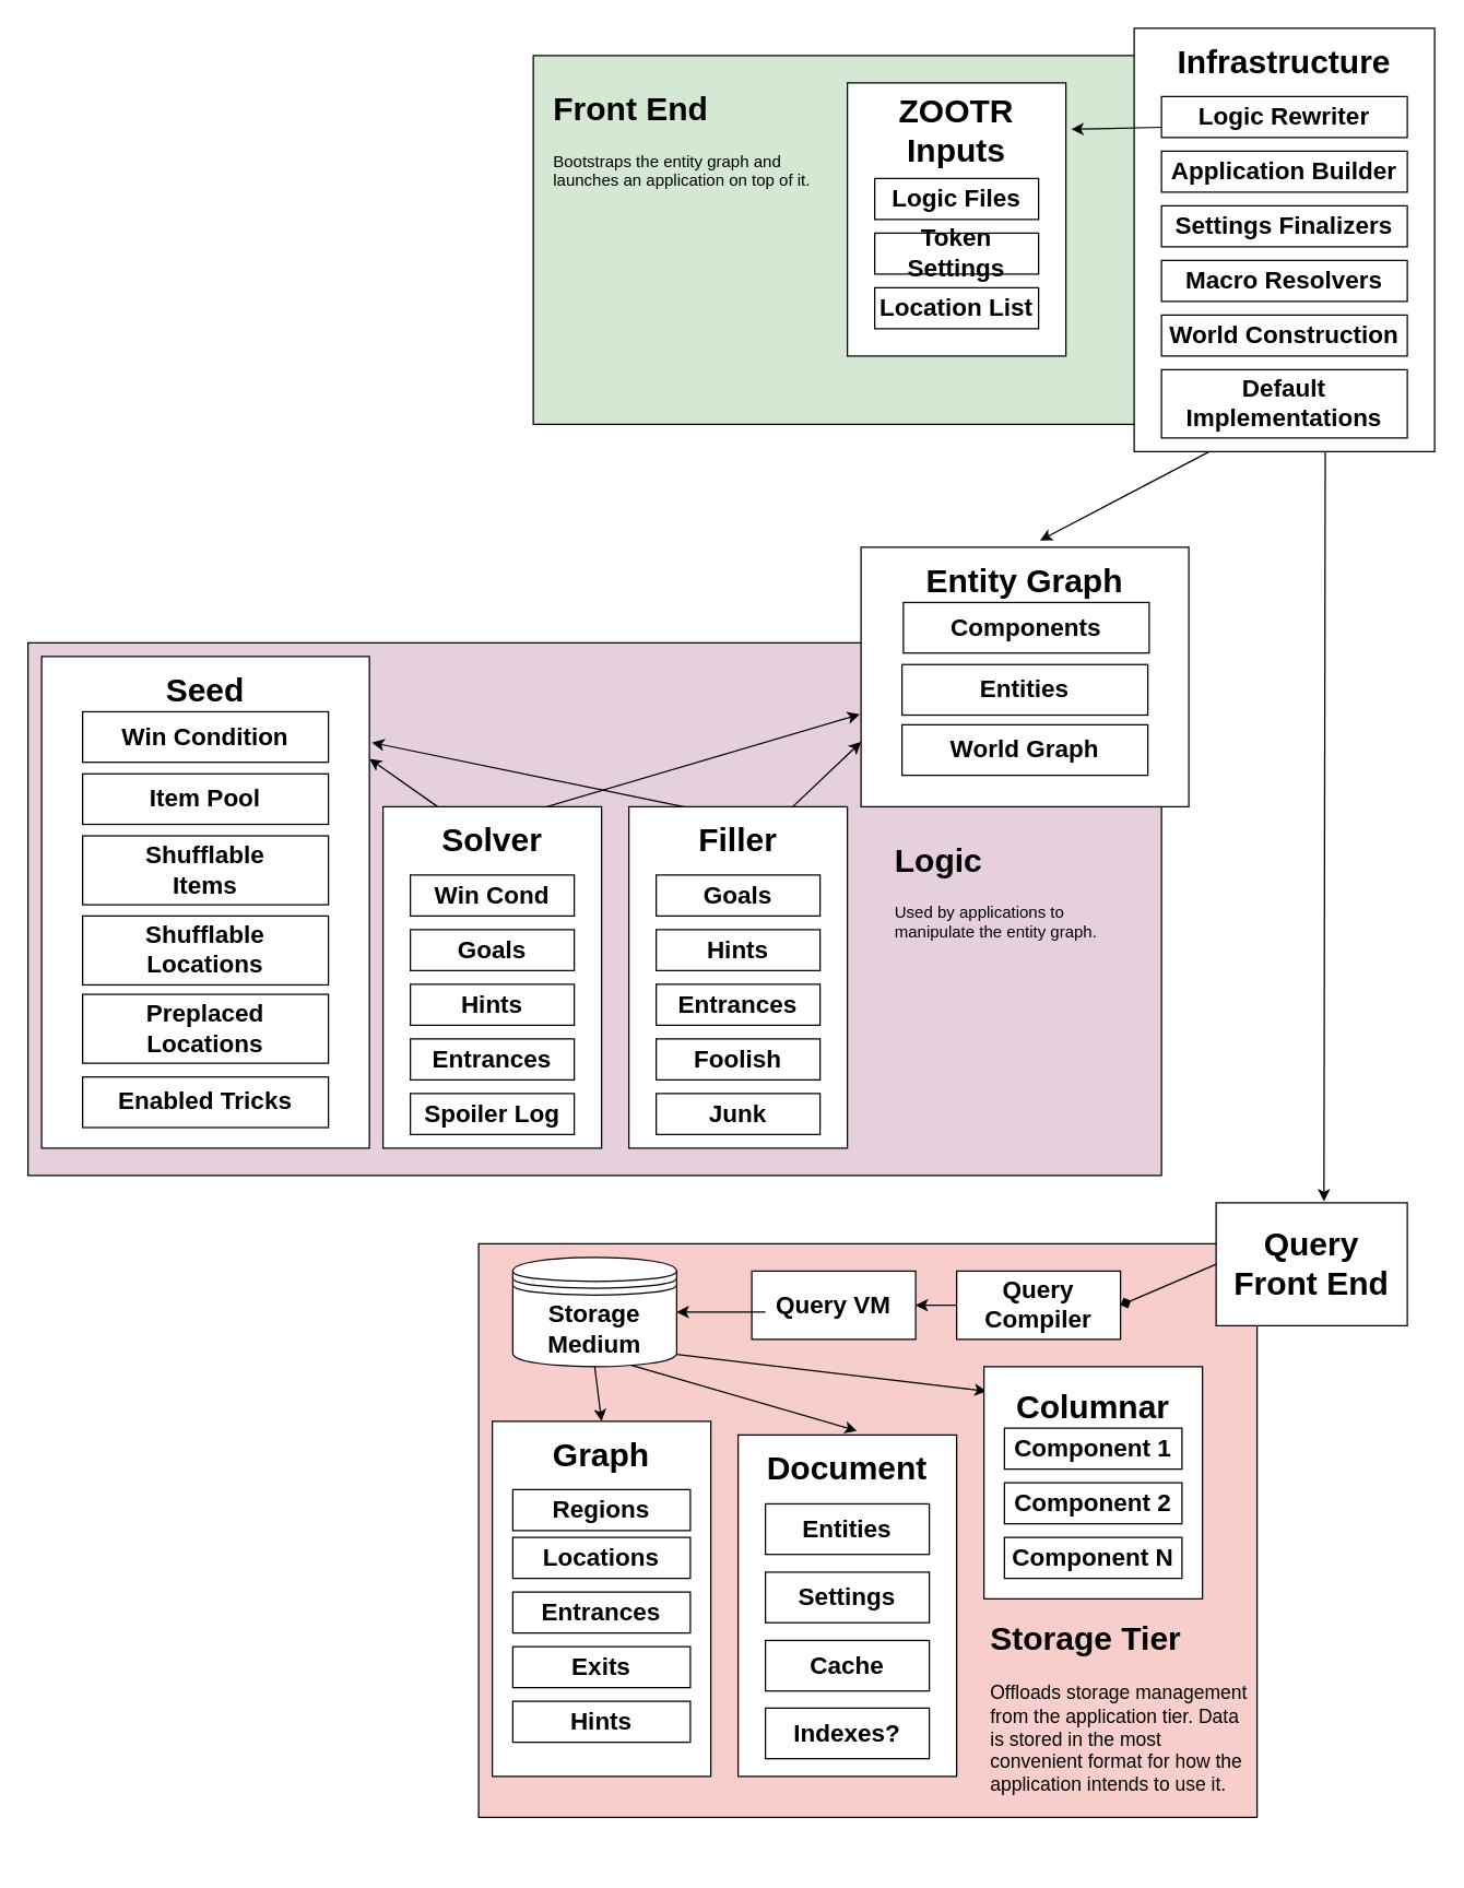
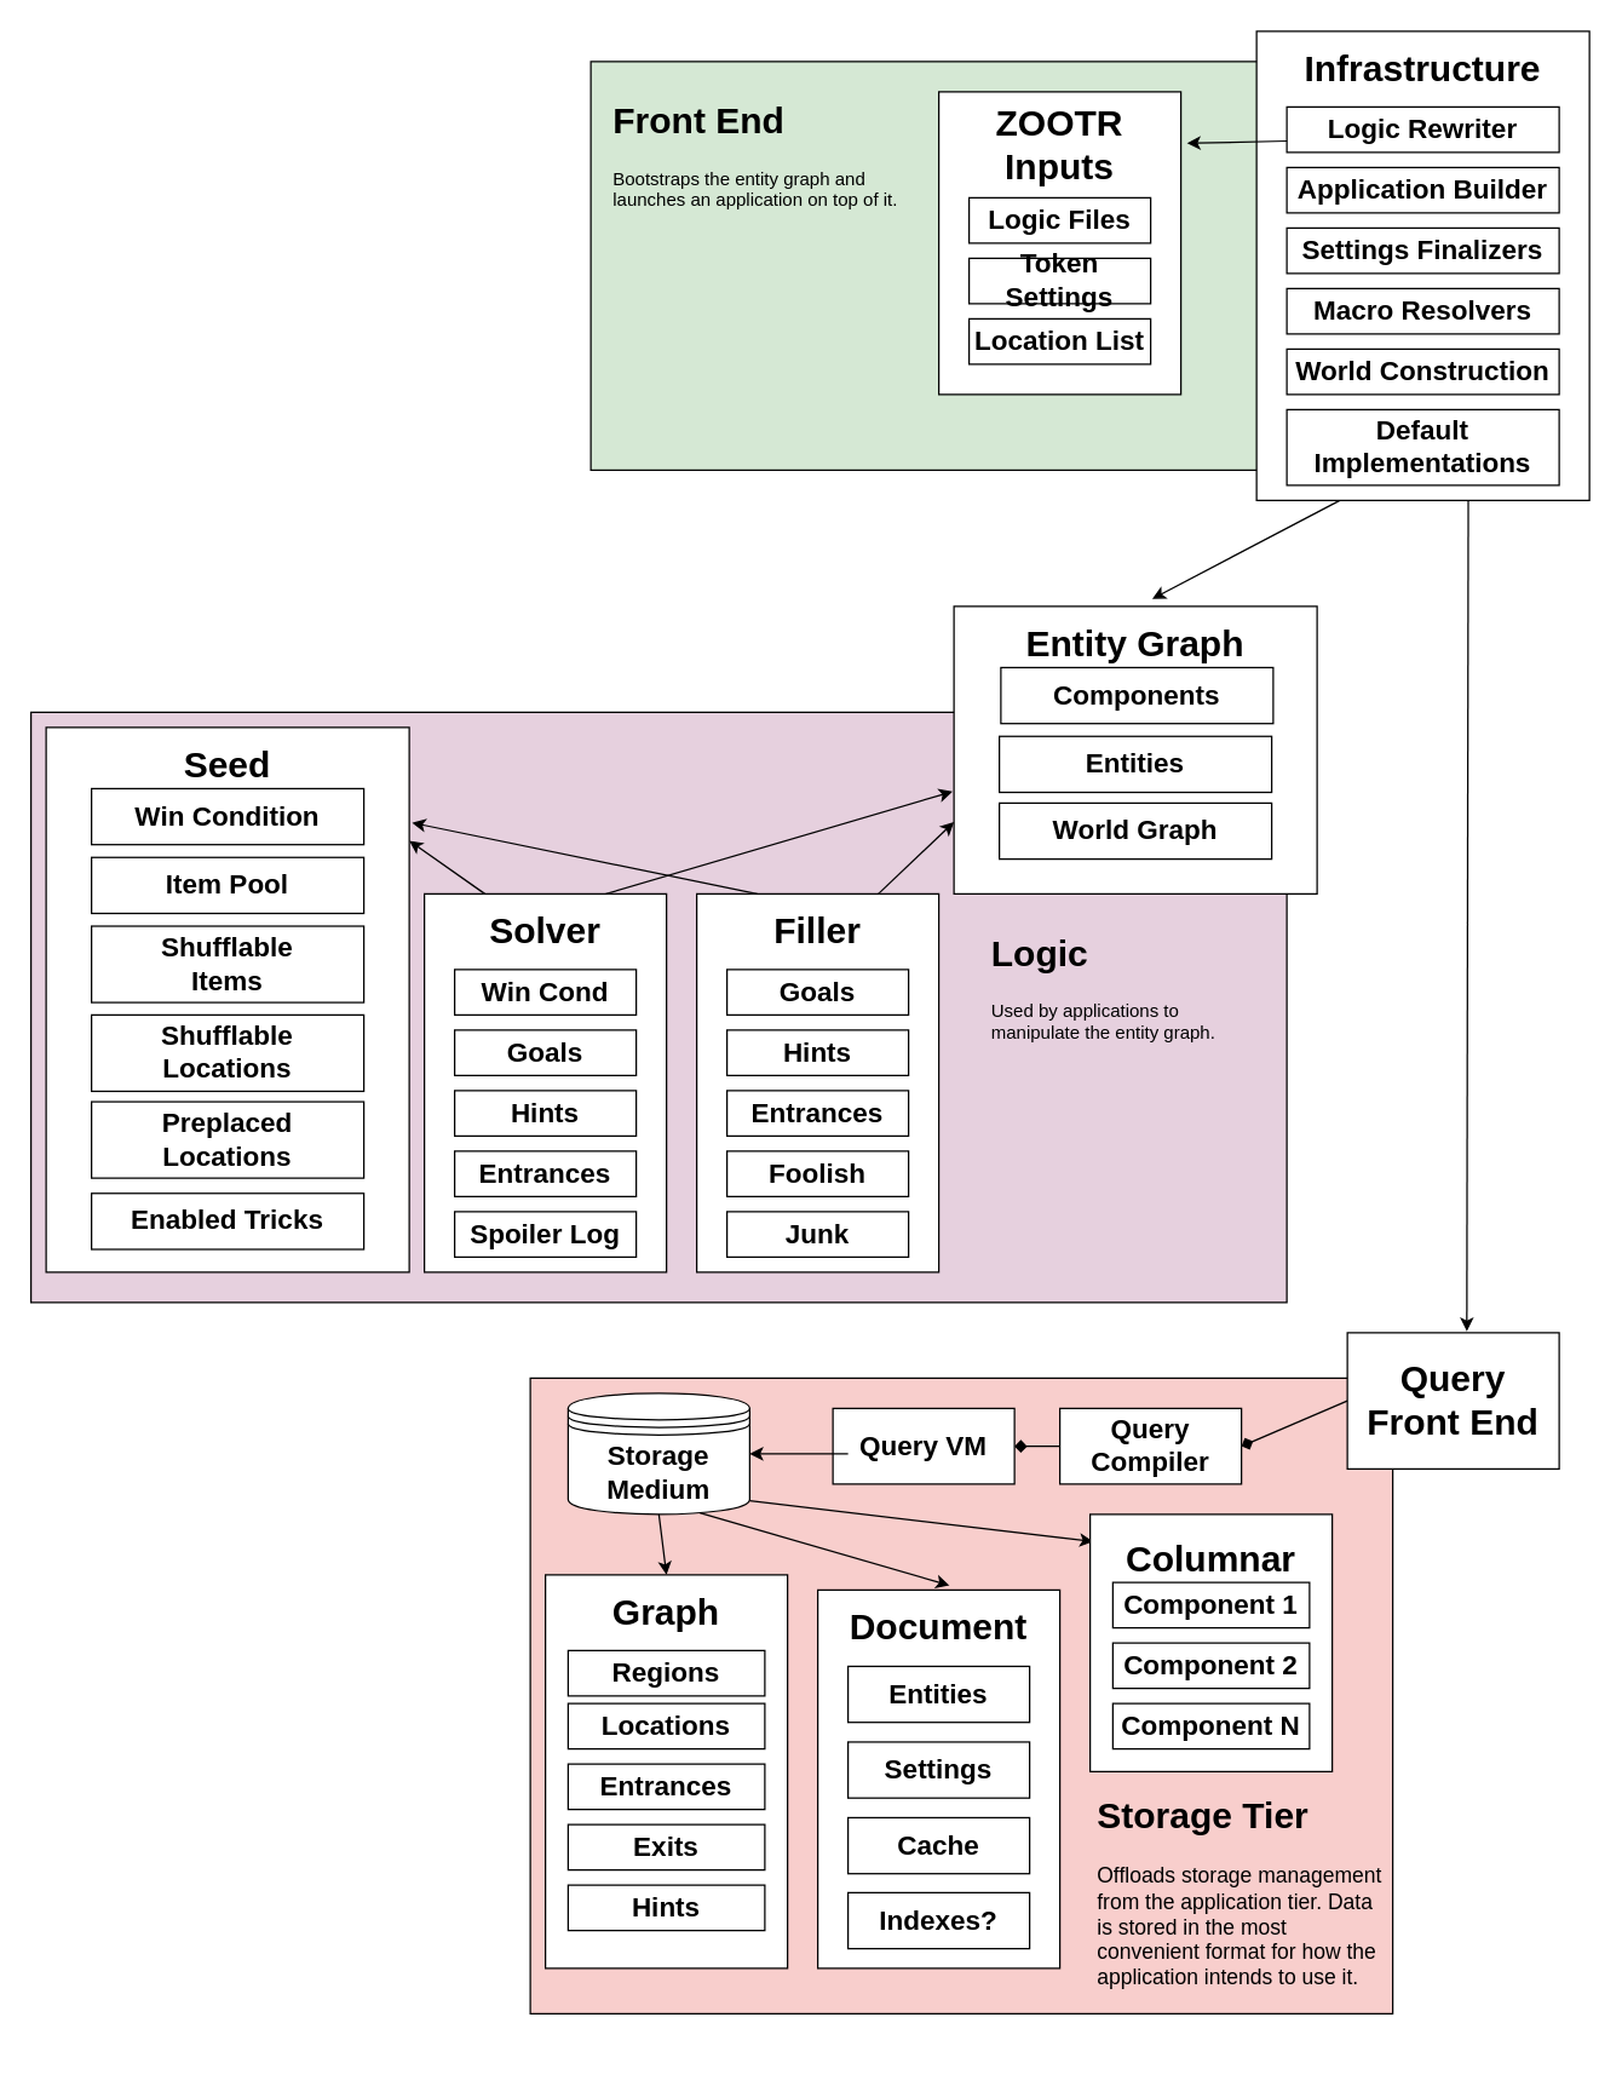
- <mxCell id="53" value="" style="endArrow=classic;html=1;rounded=0;entryX=1;entryY=0.5;entryDx=0;entryDy=0;exitX=0;exitY=0.5;exitDx=0;exitDy=0;" edge="1" parent="1" source="51" target="58"><mxGeometry width="50" height="50" relative="1" as="geometry"><mxPoint x="1190" y="1240" as="sourcePoint" /><mxPoint x="1240" y="1190" as="targetPoint" /></mxGeometry></mxCell>
+ <mxCell id="53" value="" style="endArrow=diamond;html=1;rounded=0;entryX=1;entryY=0.5;entryDx=0;entryDy=0;exitX=0;exitY=0.5;exitDx=0;exitDy=0;" edge="1" parent="1" source="51" target="58"><mxGeometry width="50" height="50" relative="1" as="geometry"><mxPoint x="1190" y="1240" as="sourcePoint" /><mxPoint x="1240" y="1190" as="targetPoint" /></mxGeometry></mxCell>
